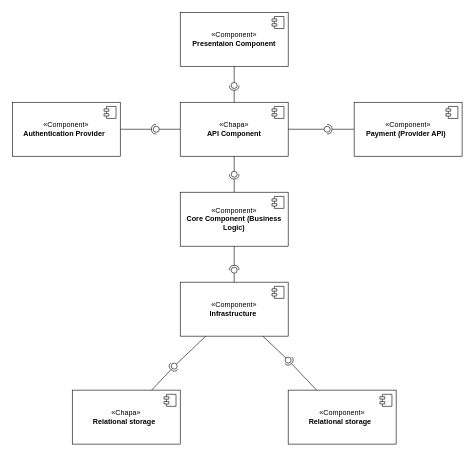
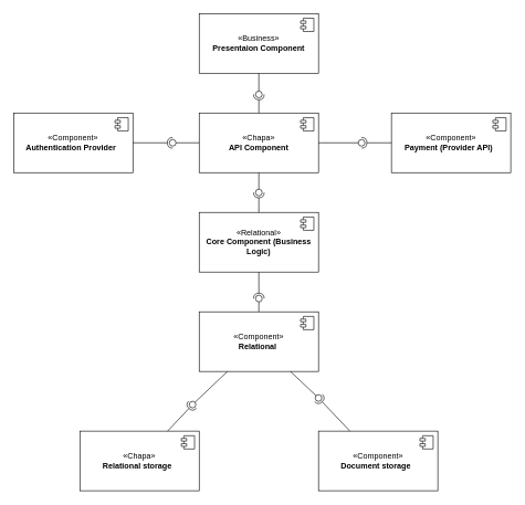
- <mxCell id="2" value="«Component»&lt;br&gt;&lt;b&gt;Presentaion Component&lt;/b&gt;" style="html=1;dropTarget=0;whiteSpace=wrap;" vertex="1" parent="1"><mxGeometry x="300" y="20" width="180" height="90" as="geometry" /></mxCell>
+ <mxCell id="2" value="«Business»&lt;br&gt;&lt;b&gt;Presentaion Component&lt;/b&gt;" style="html=1;dropTarget=0;whiteSpace=wrap;" vertex="1" parent="1"><mxGeometry x="300" y="20" width="180" height="90" as="geometry" /></mxCell>
- <mxCell id="6" value="«Component»&lt;br&gt;&lt;b&gt;Core Component (Business Logic)&lt;/b&gt;" style="html=1;dropTarget=0;whiteSpace=wrap;" vertex="1" parent="1"><mxGeometry x="300" y="320" width="180" height="90" as="geometry" /></mxCell>
+ <mxCell id="6" value="«Relational»&lt;br&gt;&lt;b&gt;Core Component (Business Logic)&lt;/b&gt;" style="html=1;dropTarget=0;whiteSpace=wrap;" vertex="1" parent="1"><mxGeometry x="300" y="320" width="180" height="90" as="geometry" /></mxCell>
- <mxCell id="8" value="«Component»&lt;br&gt;&lt;b&gt;Infrastructure&amp;nbsp;&lt;/b&gt;" style="html=1;dropTarget=0;whiteSpace=wrap;" vertex="1" parent="1"><mxGeometry x="300" y="470" width="180" height="90" as="geometry" /></mxCell>
+ <mxCell id="8" value="«Component»&lt;br&gt;&lt;b&gt;Relational&amp;nbsp;&lt;/b&gt;" style="html=1;dropTarget=0;whiteSpace=wrap;" vertex="1" parent="1"><mxGeometry x="300" y="470" width="180" height="90" as="geometry" /></mxCell>
- <mxCell id="12" value="«Component»&lt;br&gt;&lt;b&gt;Relational storage&amp;nbsp;&amp;nbsp;&lt;/b&gt;" style="html=1;dropTarget=0;whiteSpace=wrap;" vertex="1" parent="1"><mxGeometry x="480" y="650" width="180" height="90" as="geometry" /></mxCell>
+ <mxCell id="12" value="«Component»&lt;br&gt;&lt;b&gt;Document storage&amp;nbsp;&amp;nbsp;&lt;/b&gt;" style="html=1;dropTarget=0;whiteSpace=wrap;" vertex="1" parent="1"><mxGeometry x="480" y="650" width="180" height="90" as="geometry" /></mxCell>
